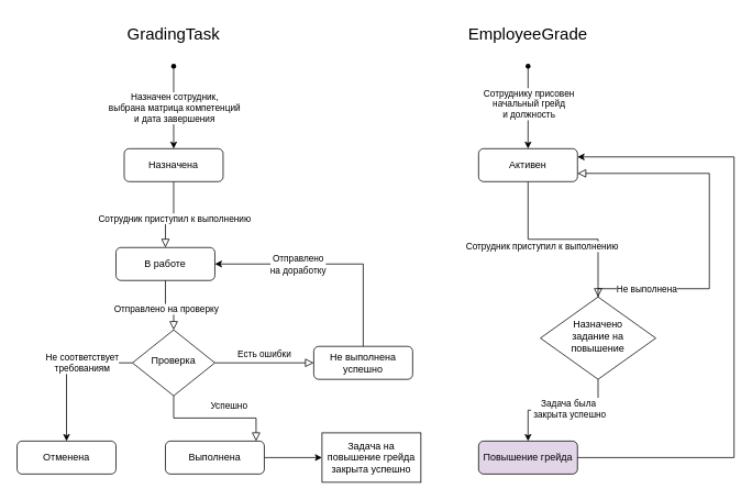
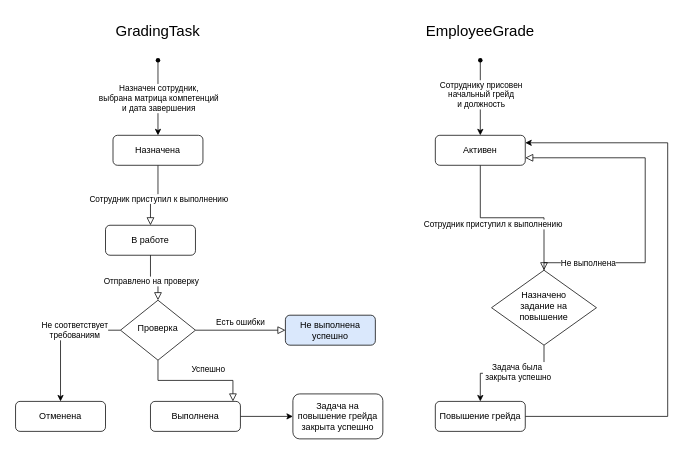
- <mxCell id="12" style="edgeStyle=orthogonalEdgeStyle;rounded=0;orthogonalLoop=1;jettySize=auto;html=1;exitX=0.5;exitY=0;exitDx=0;exitDy=0;entryX=1;entryY=0.5;entryDx=0;entryDy=0;" edge="1" parent="1" source="14" target="19"><mxGeometry relative="1" as="geometry" /></mxCell>
- <mxCell id="13" value="Отправлено &lt;br&gt;на доработку" style="edgeLabel;html=1;align=center;verticalAlign=middle;resizable=0;points=[];" vertex="1" connectable="0" parent="12"><mxGeometry x="0.283" relative="1" as="geometry"><mxPoint as="offset" /></mxGeometry></mxCell>
- <mxCell id="14" value="Не выполнена успешно" style="rounded=1;whiteSpace=wrap;html=1;fontSize=12;glass=0;strokeWidth=1;shadow=0;" parent="1" vertex="1"><mxGeometry x="380" y="420" width="120" height="40" as="geometry" /></mxCell>
+ <mxCell id="14" value="Не выполнена успешно" style="rounded=1;whiteSpace=wrap;html=1;fontSize=12;glass=0;strokeWidth=1;shadow=0;fillColor=#dae8fc;" parent="1" vertex="1"><mxGeometry x="380" y="420" width="120" height="40" as="geometry" /></mxCell>
- <mxCell id="22" value="Задача на повышение грейда закрыта успешно" style="whiteSpace=wrap;html=1;glass=0;strokeWidth=1;shadow=0;rounded=0;" parent="1" vertex="1"><mxGeometry x="390" y="525" width="120" height="60" as="geometry" /></mxCell>
+ <mxCell id="22" value="Задача на повышение грейда закрыта успешно" style="whiteSpace=wrap;html=1;rounded=1;glass=0;strokeWidth=1;shadow=0;" parent="1" vertex="1"><mxGeometry x="390" y="525" width="120" height="60" as="geometry" /></mxCell>
- <mxCell id="35" value="Повышение грейда" style="rounded=1;whiteSpace=wrap;html=1;fontSize=12;glass=0;strokeWidth=1;shadow=0;fillColor=#e1d5e7;" parent="1" vertex="1"><mxGeometry x="580" y="535" width="120" height="40" as="geometry" /></mxCell>
+ <mxCell id="35" value="Повышение грейда" style="rounded=1;whiteSpace=wrap;html=1;fontSize=12;glass=0;strokeWidth=1;shadow=0;" parent="1" vertex="1"><mxGeometry x="580" y="535" width="120" height="40" as="geometry" /></mxCell>
